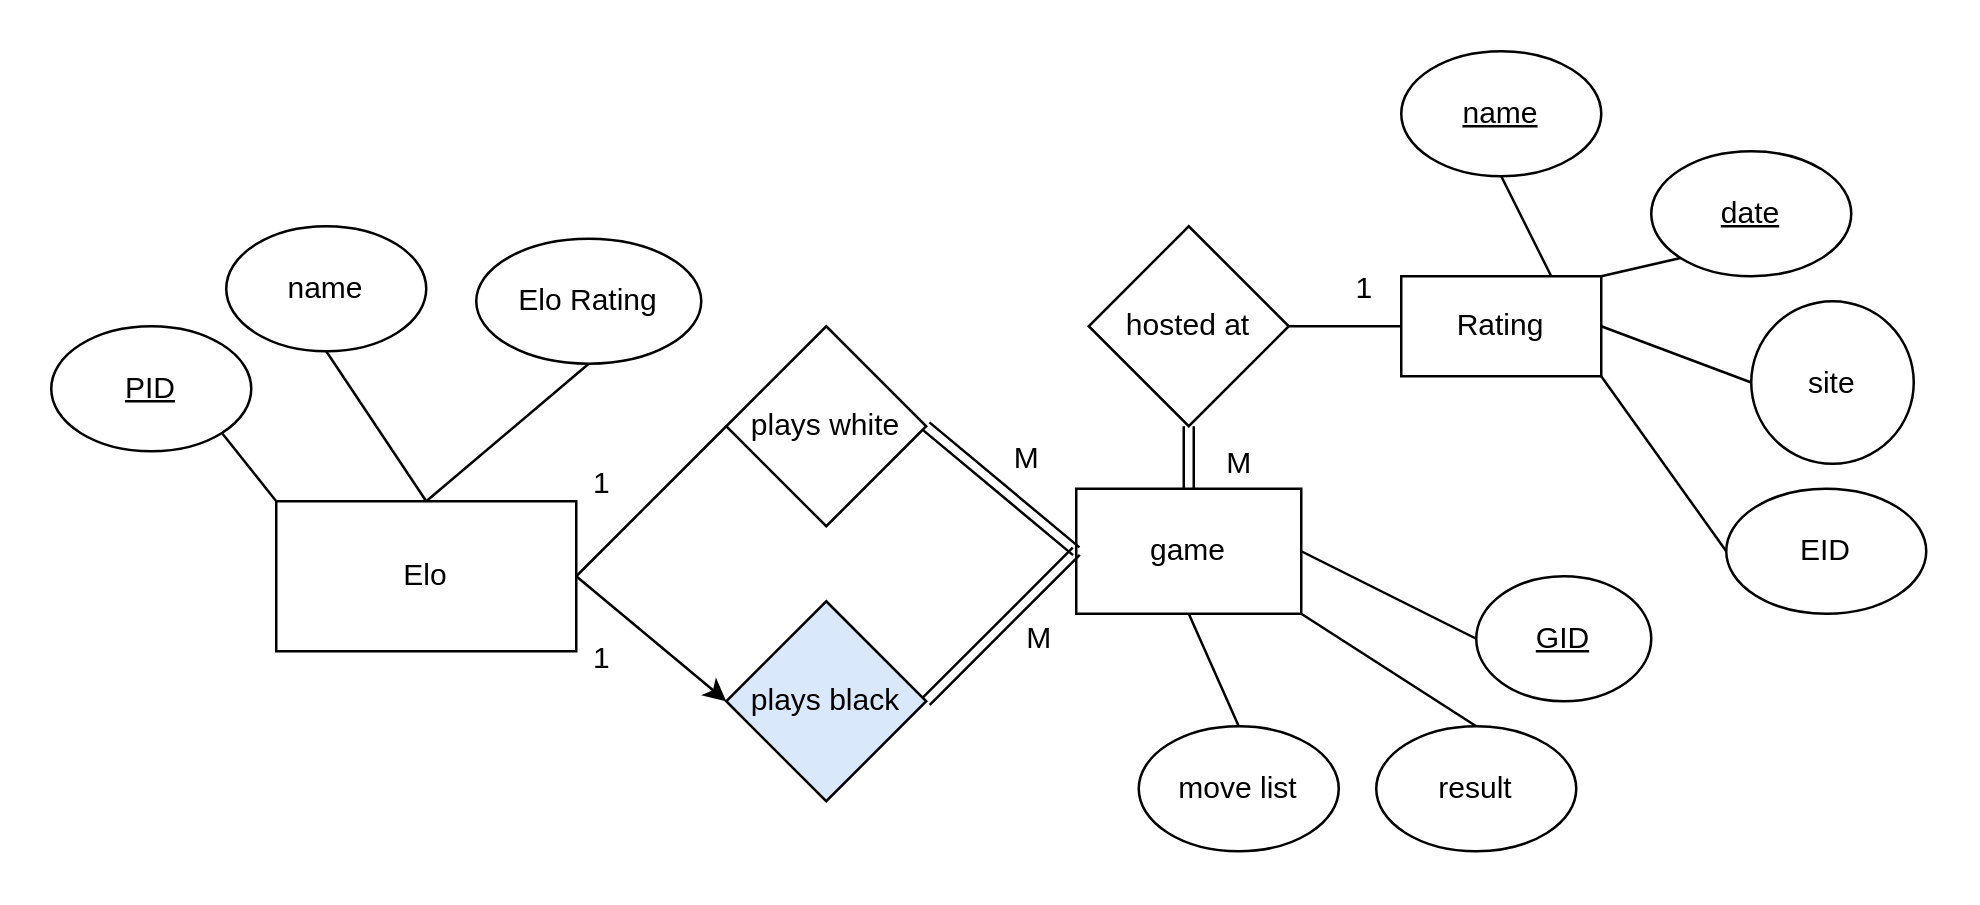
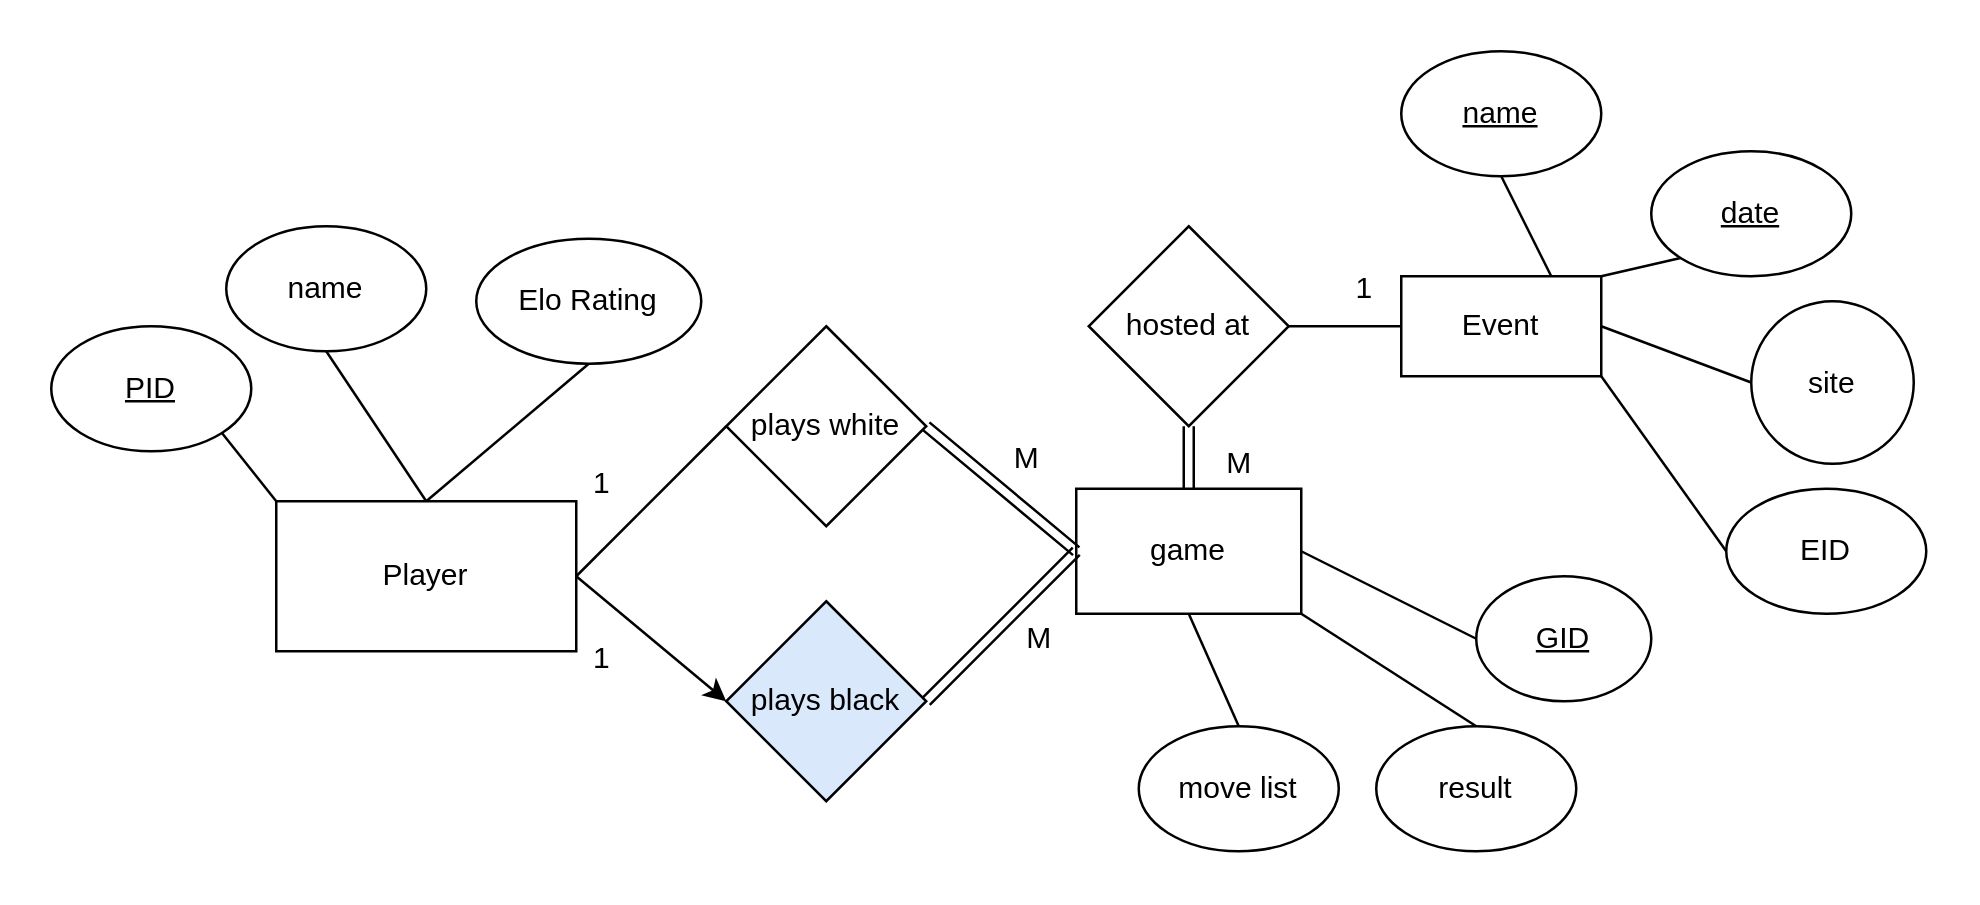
- <mxCell id="9" value="Rating" style="rounded=0;whiteSpace=wrap;html=1;" parent="1" vertex="1"><mxGeometry x="560" y="110" width="80" height="40" as="geometry" /></mxCell>
+ <mxCell id="9" value="Event" style="rounded=0;whiteSpace=wrap;html=1;" parent="1" vertex="1"><mxGeometry x="560" y="110" width="80" height="40" as="geometry" /></mxCell>
- <mxCell id="2" value="Elo" style="rounded=0;whiteSpace=wrap;html=1;" parent="1" vertex="1"><mxGeometry x="110" y="200" width="120" height="60" as="geometry" /></mxCell>
+ <mxCell id="2" value="Player" style="rounded=0;whiteSpace=wrap;html=1;" parent="1" vertex="1"><mxGeometry x="110" y="200" width="120" height="60" as="geometry" /></mxCell>
